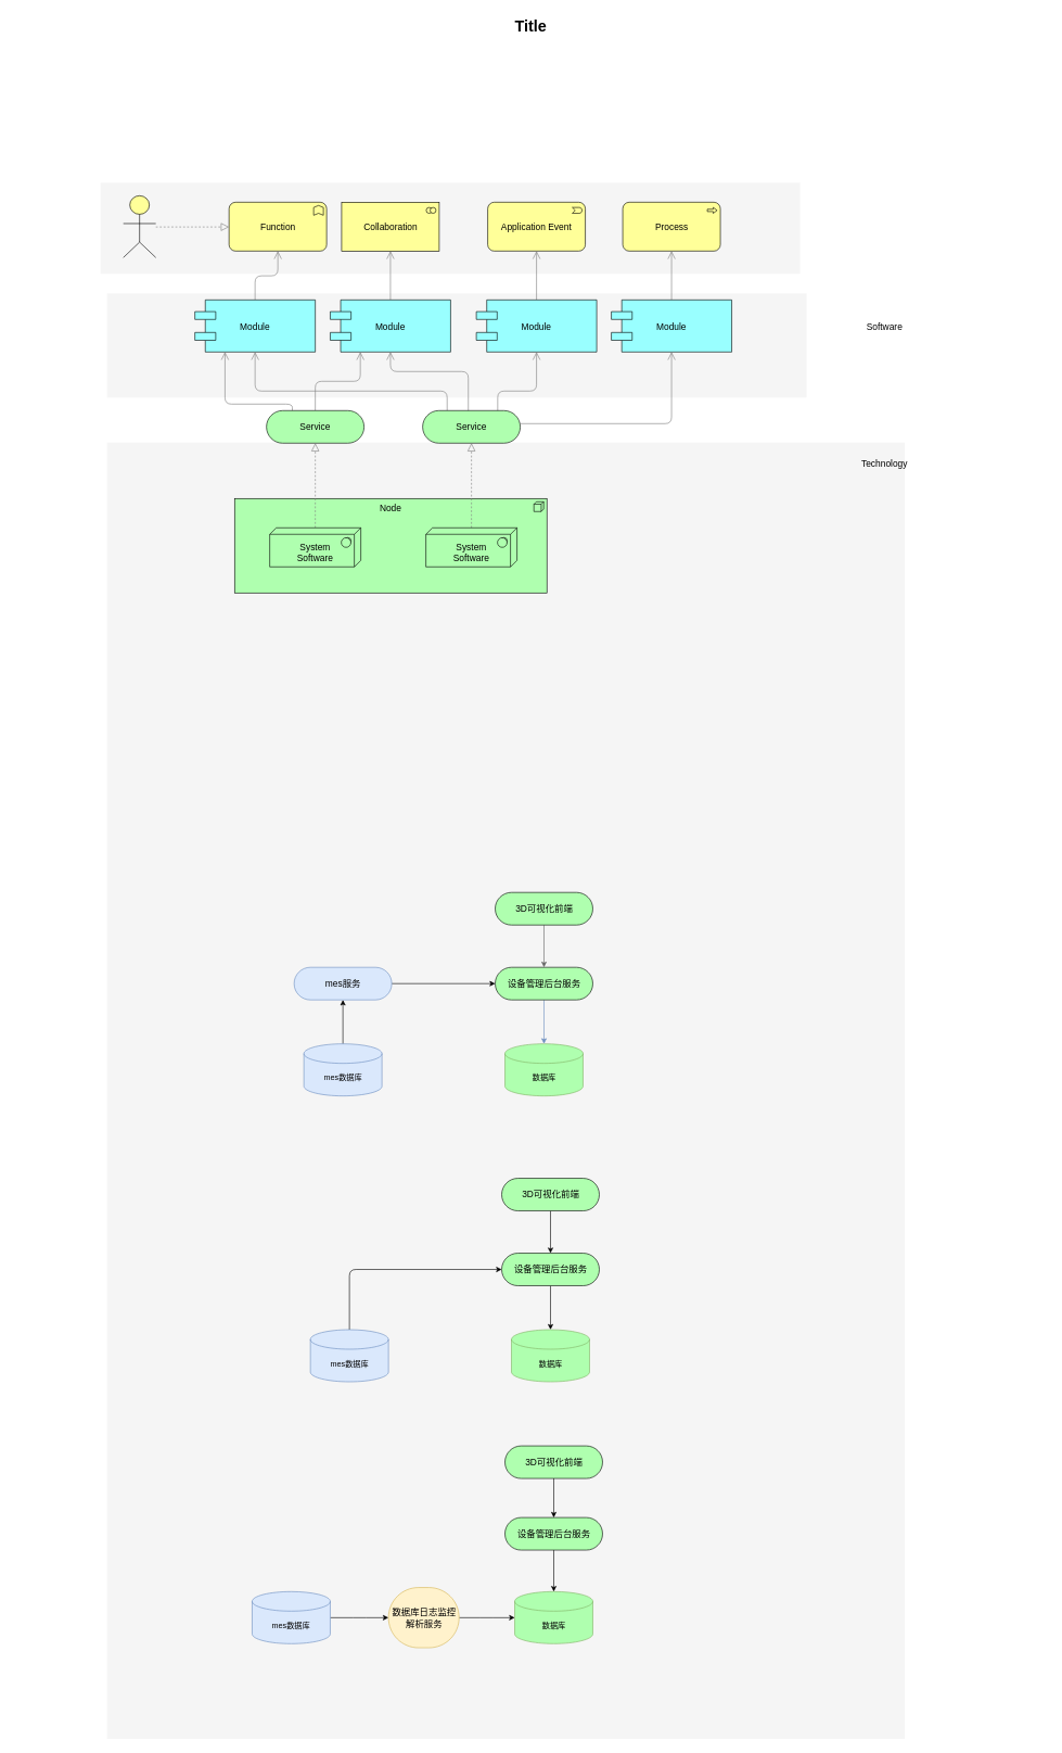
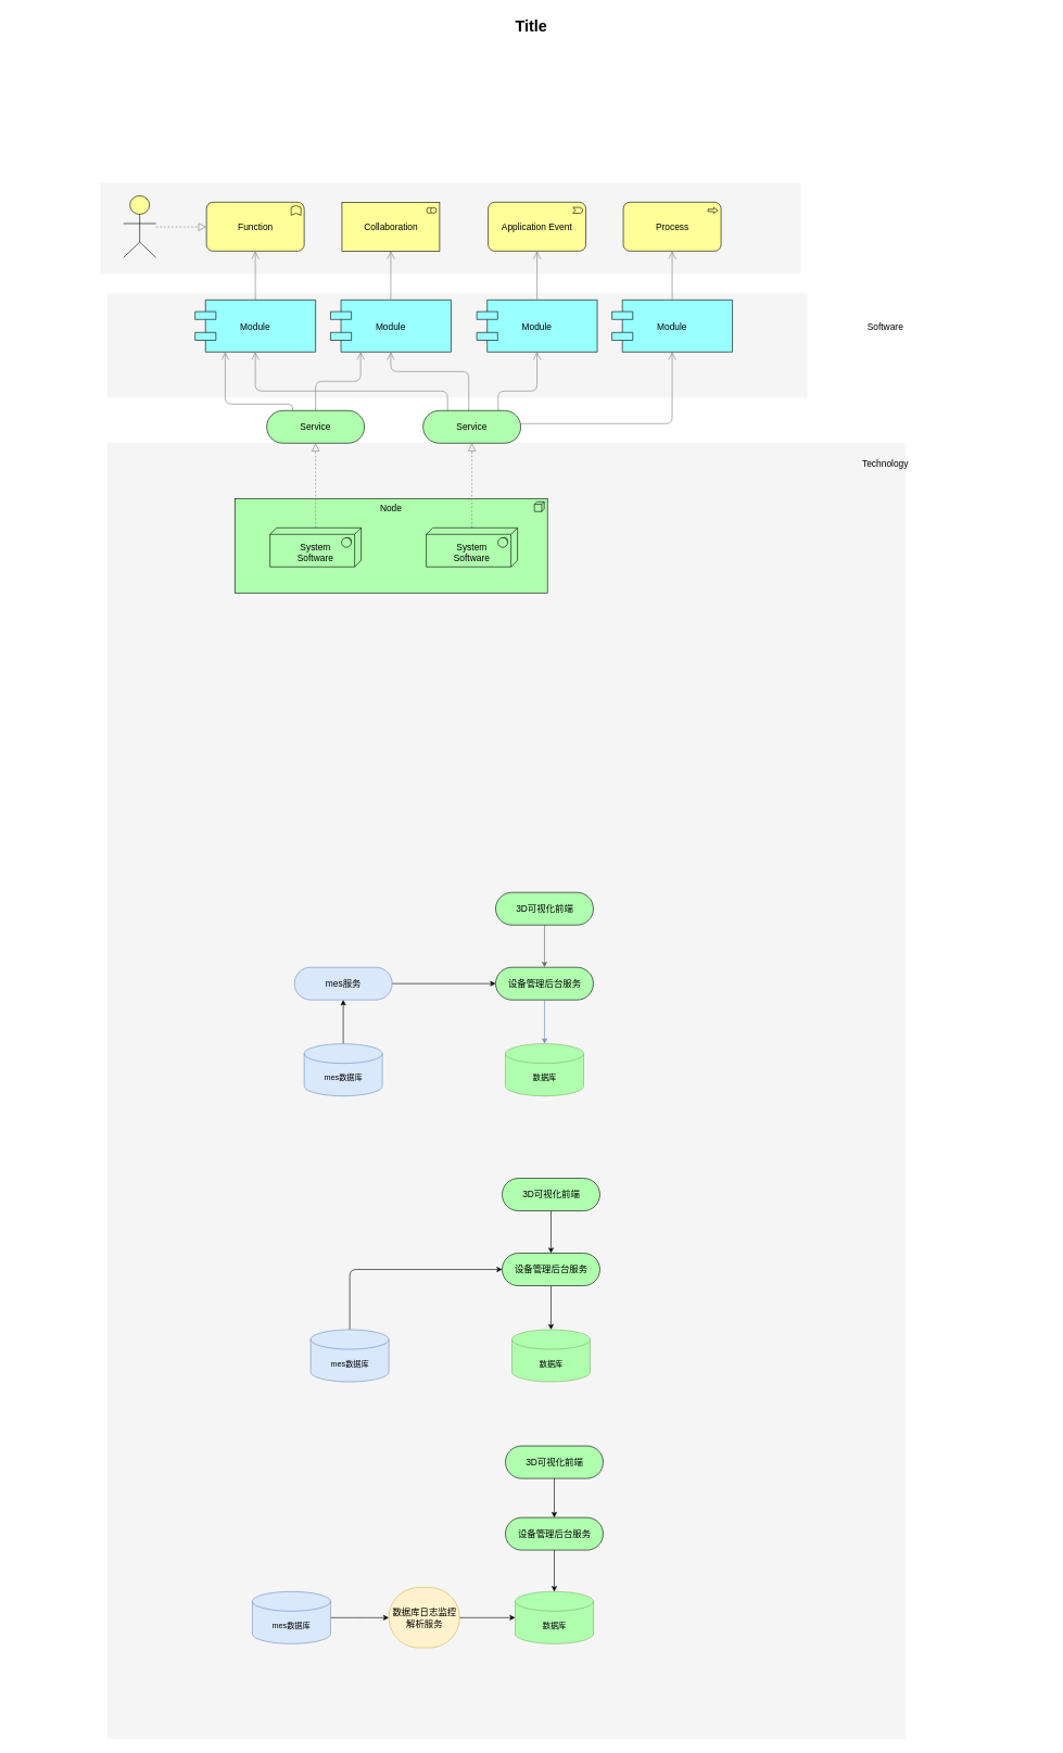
- <mxCell id="26" value="Function" style="html=1;whiteSpace=wrap;fillColor=#ffff99;shape=mxgraph.archimate3.application;appType=func;archiType=rounded;fontSize=14;" parent="1" vertex="1"><mxGeometry x="351.5" y="310" width="150" height="75" as="geometry" /></mxCell>
+ <mxCell id="26" value="Function" style="html=1;whiteSpace=wrap;fillColor=#ffff99;shape=mxgraph.archimate3.application;appType=func;archiType=rounded;fontSize=14;" parent="1" vertex="1"><mxGeometry x="316.5" y="310" width="150" height="75" as="geometry" /></mxCell>
